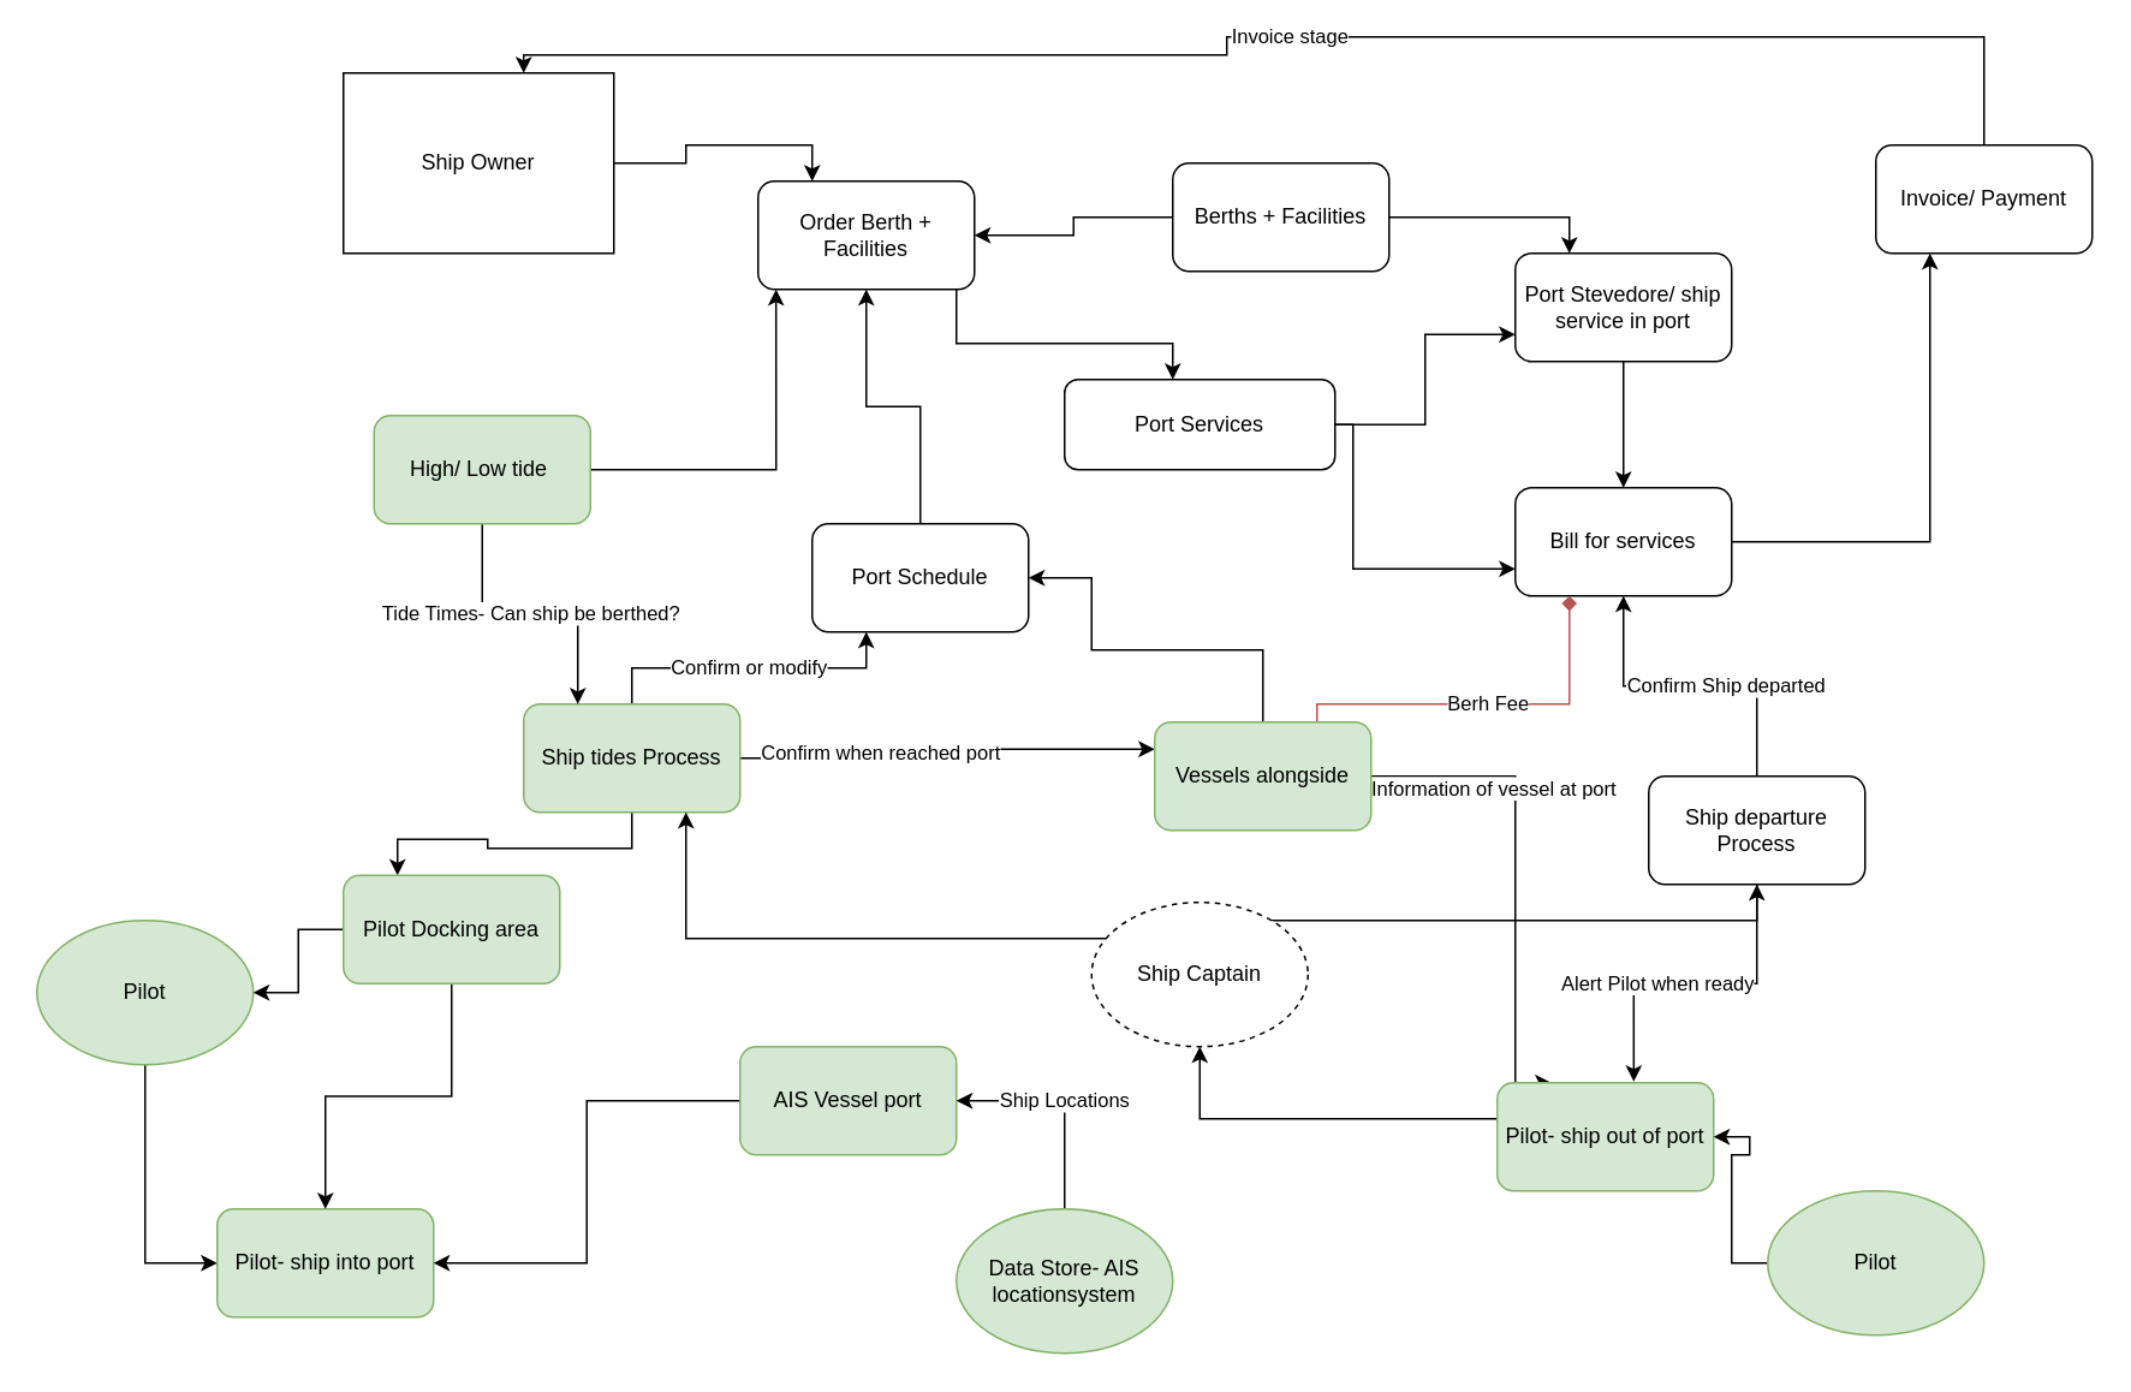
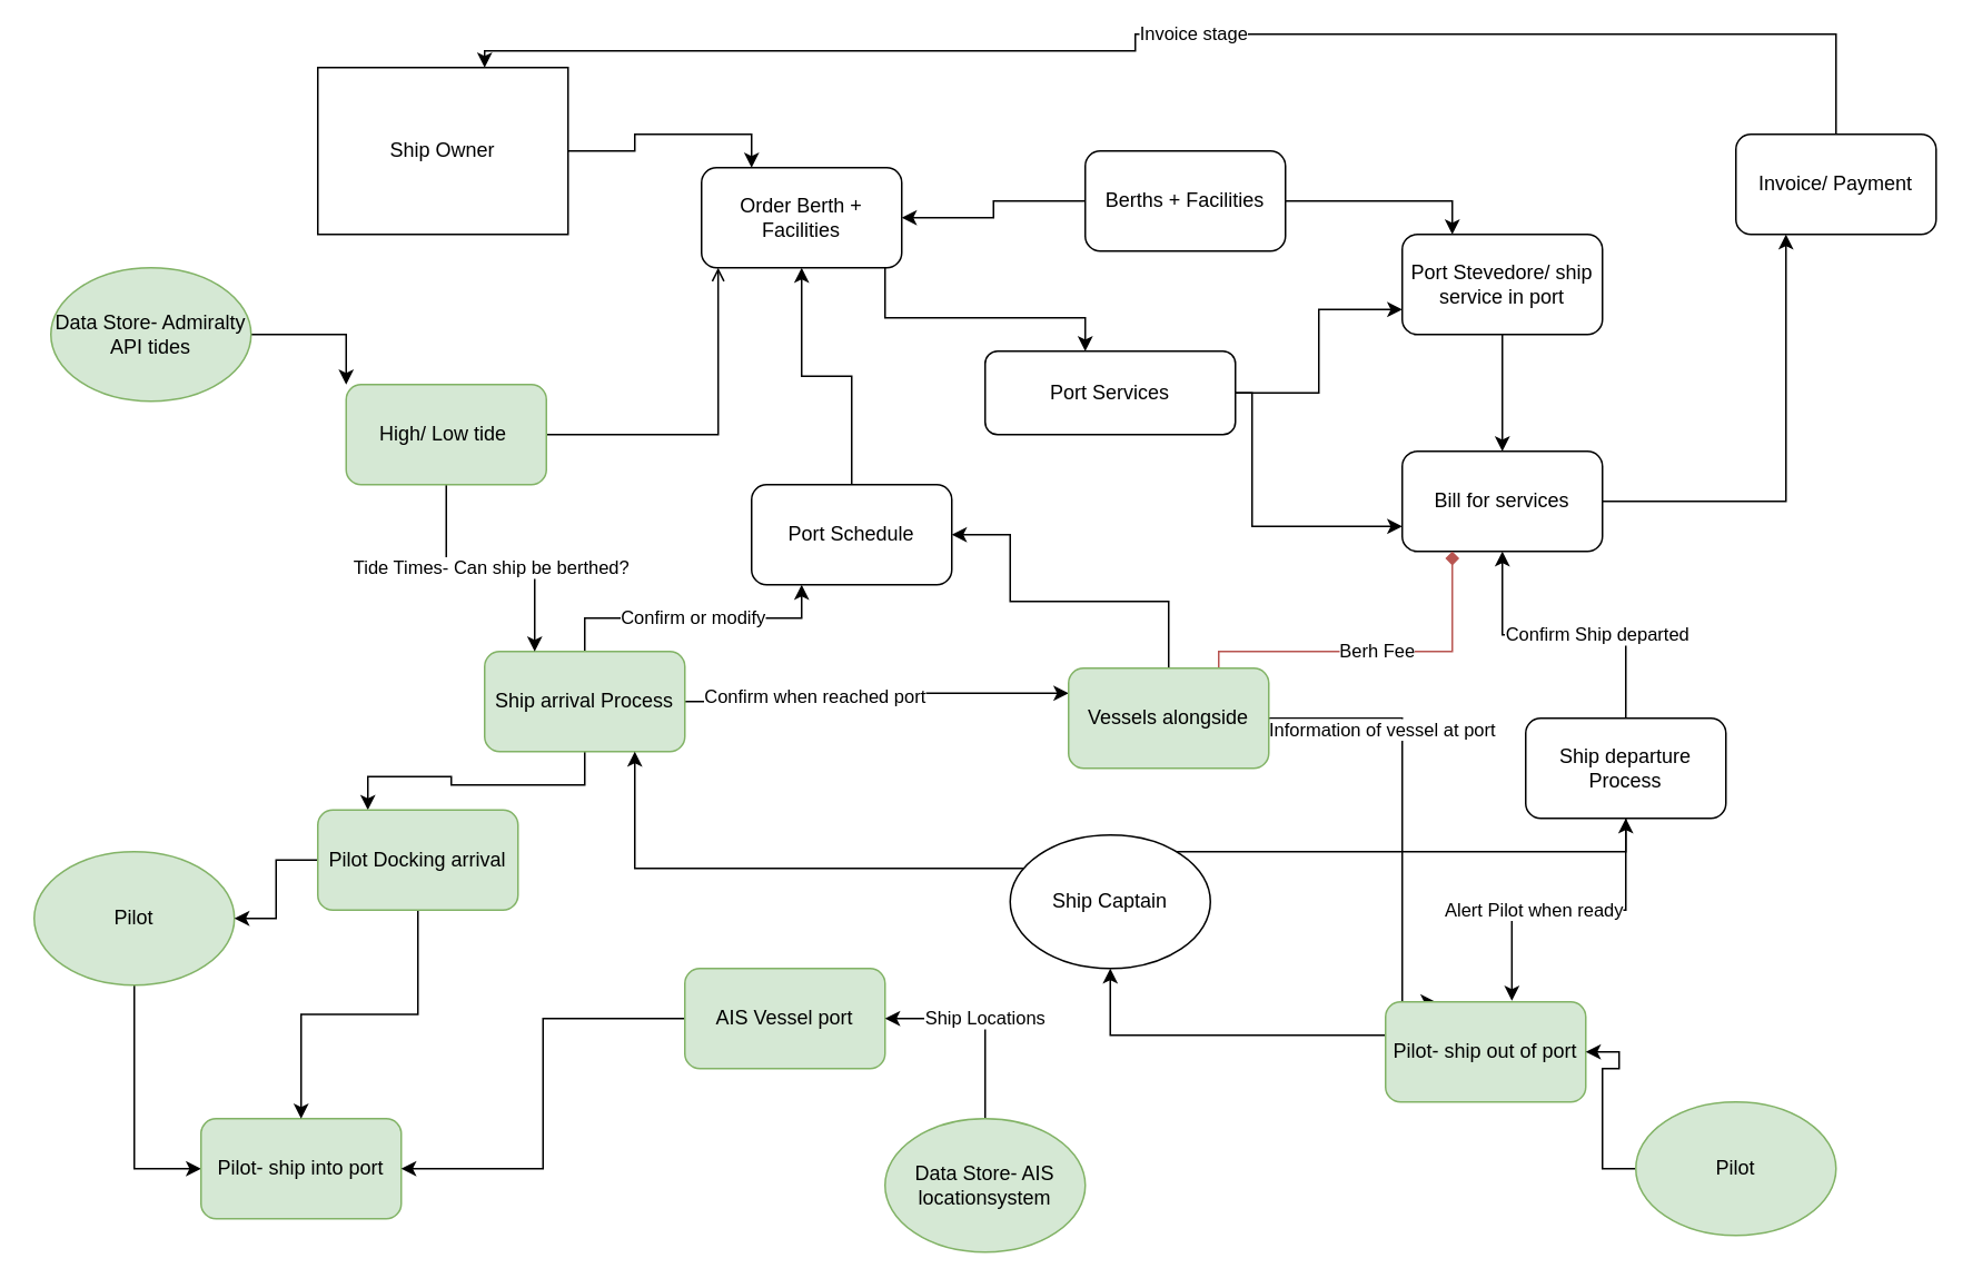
- <mxCell id="34" style="edgeStyle=orthogonalEdgeStyle;rounded=0;orthogonalLoop=1;jettySize=auto;html=1;entryX=0.083;entryY=1;entryDx=0;entryDy=0;entryPerimeter=0;" edge="1" parent="1" source="36" target="16"><mxGeometry relative="1" as="geometry" /></mxCell>
+ <mxCell id="34" style="edgeStyle=orthogonalEdgeStyle;rounded=0;orthogonalLoop=1;jettySize=auto;html=1;entryX=0.083;entryY=1;entryDx=0;entryDy=0;entryPerimeter=0;endArrow=open;" edge="1" parent="1" source="36" target="16"><mxGeometry relative="1" as="geometry" /></mxCell>
+ <mxCell id="55" value="Data Store- Admiralty API tides" style="ellipse;whiteSpace=wrap;html=1;fillColor=#d5e8d4;strokeColor=#82b366;" vertex="1" parent="1"><mxGeometry x="30" y="160" width="120" height="80" as="geometry" /></mxCell>
+ <mxCell id="54" style="edgeStyle=orthogonalEdgeStyle;rounded=0;orthogonalLoop=1;jettySize=auto;html=1;entryX=0;entryY=0;entryDx=0;entryDy=0;" edge="1" parent="1" source="55" target="36"><mxGeometry relative="1" as="geometry" /></mxCell>
- <mxCell id="23" value="Ship tides Process" style="rounded=1;whiteSpace=wrap;html=1;fillColor=#d5e8d4;strokeColor=#82b366;" vertex="1" parent="1"><mxGeometry x="290" y="390" width="120" height="60" as="geometry" /></mxCell>
+ <mxCell id="23" value="Ship arrival Process" style="rounded=1;whiteSpace=wrap;html=1;fillColor=#d5e8d4;strokeColor=#82b366;" vertex="1" parent="1"><mxGeometry x="290" y="390" width="120" height="60" as="geometry" /></mxCell>
- <mxCell id="51" value="Pilot Docking area" style="rounded=1;whiteSpace=wrap;html=1;fillColor=#d5e8d4;strokeColor=#82b366;" vertex="1" parent="1"><mxGeometry x="190" y="485" width="120" height="60" as="geometry" /></mxCell>
+ <mxCell id="51" value="Pilot Docking arrival" style="rounded=1;whiteSpace=wrap;html=1;fillColor=#d5e8d4;strokeColor=#82b366;" vertex="1" parent="1"><mxGeometry x="190" y="485" width="120" height="60" as="geometry" /></mxCell>
- <mxCell id="33" value="Ship Captain" style="ellipse;whiteSpace=wrap;html=1;dashed=1;" vertex="1" parent="1"><mxGeometry x="605" y="500" width="120" height="80" as="geometry" /></mxCell>
+ <mxCell id="33" value="Ship Captain" style="ellipse;whiteSpace=wrap;html=1;" vertex="1" parent="1"><mxGeometry x="605" y="500" width="120" height="80" as="geometry" /></mxCell>
